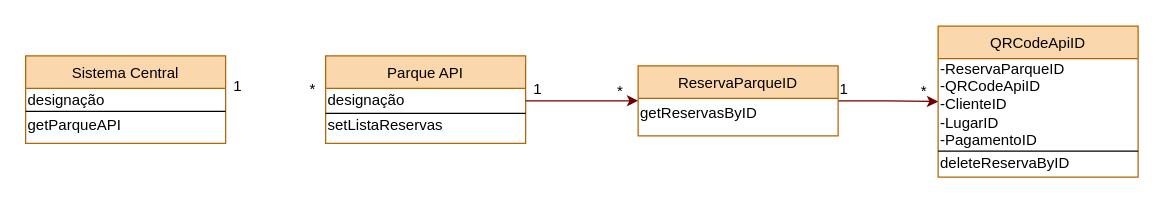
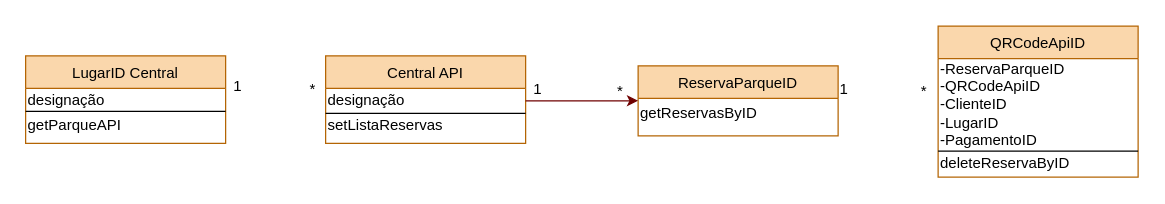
- <mxCell id="2" value="Sistema Central" style="swimlane;fontStyle=0;align=center;verticalAlign=top;childLayout=stackLayout;horizontal=1;startSize=26;horizontalStack=0;resizeParent=1;resizeLast=0;collapsible=1;marginBottom=0;rounded=0;shadow=0;strokeWidth=1;fillColor=#fad7ac;strokeColor=#b46504;" parent="1" vertex="1"><mxGeometry y="44" width="160" height="70" as="geometry" x="20"><mxRectangle x="230" y="140" width="160" height="26" as="alternateBounds" /></mxGeometry></mxCell>
+ <mxCell id="2" value="LugarID Central" style="swimlane;fontStyle=0;align=center;verticalAlign=top;childLayout=stackLayout;horizontal=1;startSize=26;horizontalStack=0;resizeParent=1;resizeLast=0;collapsible=1;marginBottom=0;rounded=0;shadow=0;strokeWidth=1;fillColor=#fad7ac;strokeColor=#b46504;" parent="1" vertex="1"><mxGeometry y="44" width="160" height="70" as="geometry" x="20"><mxRectangle x="230" y="140" width="160" height="26" as="alternateBounds" /></mxGeometry></mxCell>
- <mxCell id="10" value="Parque API" style="swimlane;fontStyle=0;align=center;verticalAlign=top;childLayout=stackLayout;horizontal=1;startSize=26;horizontalStack=0;resizeParent=1;resizeLast=0;collapsible=1;marginBottom=0;rounded=0;shadow=0;strokeWidth=1;fillColor=#fad7ac;strokeColor=#b46504;" parent="1" vertex="1"><mxGeometry x="260" y="44" width="160" height="70" as="geometry"><mxRectangle x="550" y="140" width="160" height="26" as="alternateBounds" /></mxGeometry></mxCell>
+ <mxCell id="10" value="Central API" style="swimlane;fontStyle=0;align=center;verticalAlign=top;childLayout=stackLayout;horizontal=1;startSize=26;horizontalStack=0;resizeParent=1;resizeLast=0;collapsible=1;marginBottom=0;rounded=0;shadow=0;strokeWidth=1;fillColor=#fad7ac;strokeColor=#b46504;" parent="1" vertex="1"><mxGeometry x="260" y="44" width="160" height="70" as="geometry"><mxRectangle x="550" y="140" width="160" height="26" as="alternateBounds" /></mxGeometry></mxCell>
- <mxCell id="14" style="edgeStyle=orthogonalEdgeStyle;rounded=0;orthogonalLoop=1;jettySize=auto;html=1;fillColor=#a20025;strokeColor=#6F0000;" parent="1" source="15" target="6" edge="1"><mxGeometry relative="1" as="geometry" /></mxCell>
